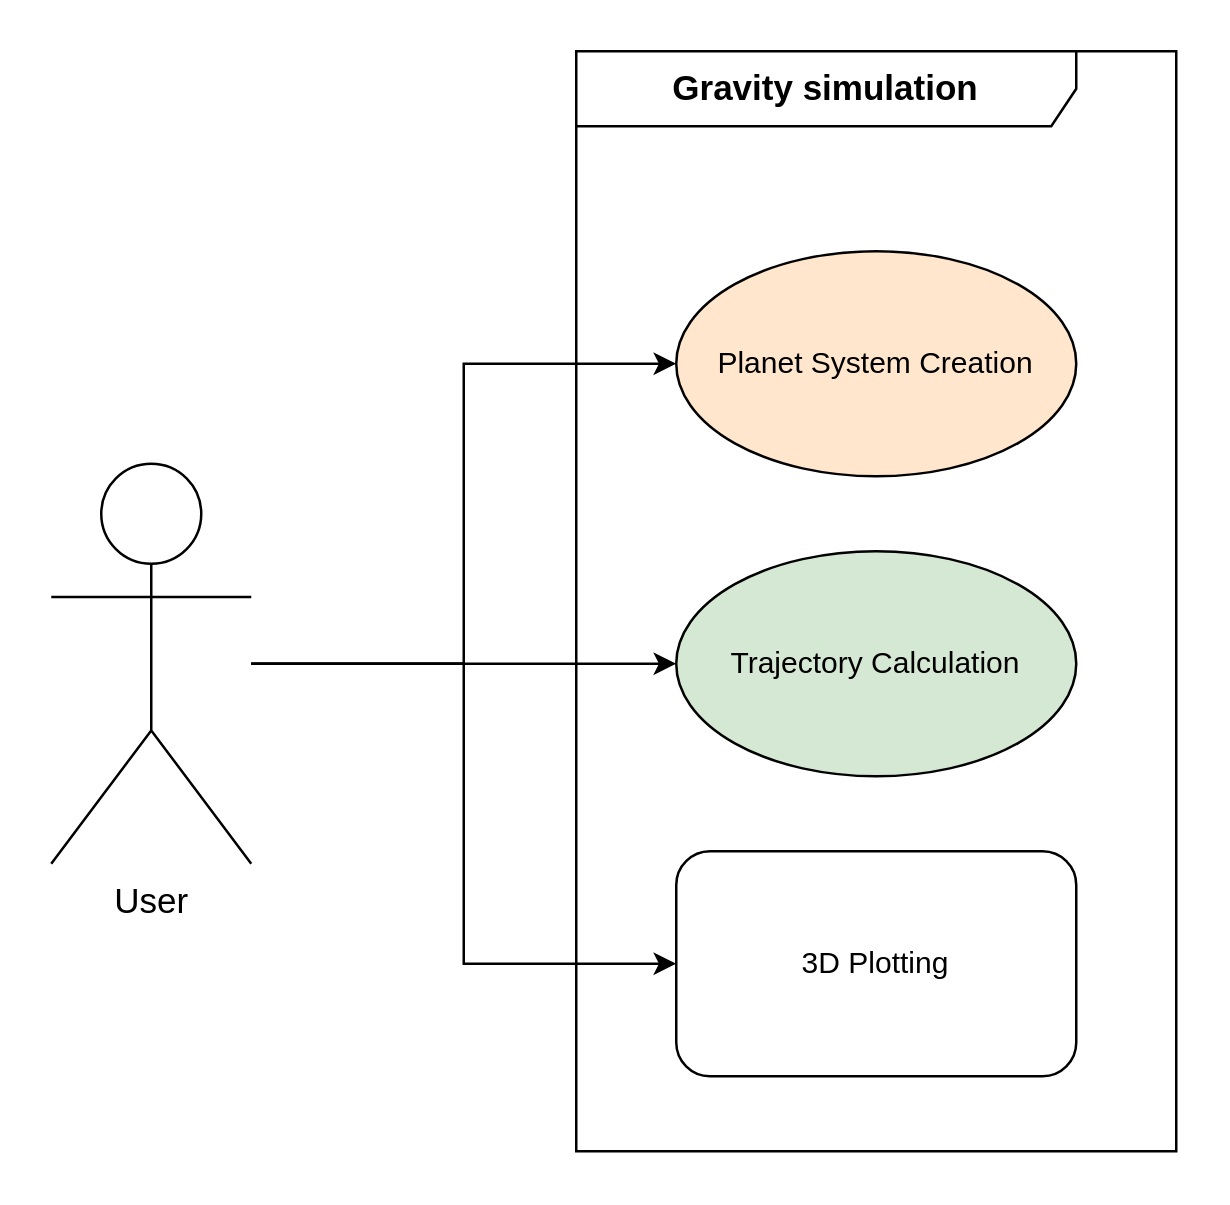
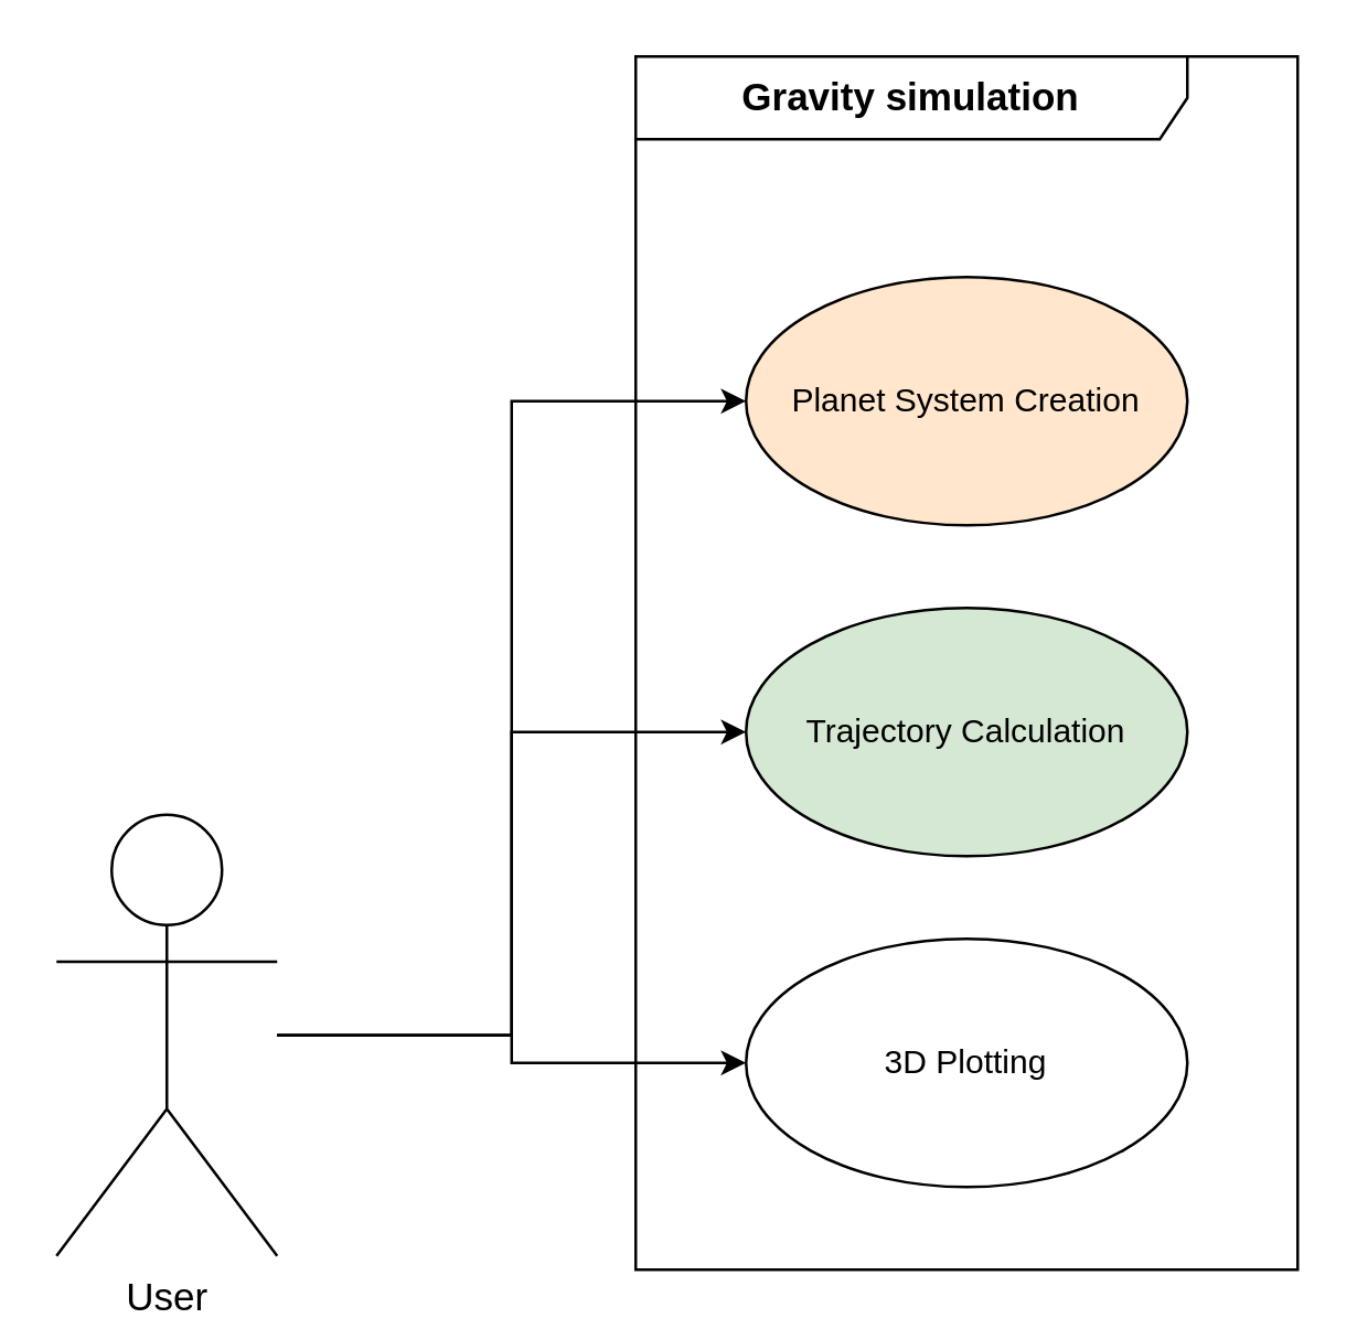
- <mxCell id="9" value="&lt;div style=&quot;font-size: 14px&quot;&gt;User&lt;/div&gt;" style="shape=umlActor;verticalLabelPosition=bottom;verticalAlign=top;html=1;strokeColor=#000000;" vertex="1" parent="1"><mxGeometry x="20" y="185" width="80" height="160" as="geometry" /></mxCell>
+ <mxCell id="9" value="&lt;div style=&quot;font-size: 14px&quot;&gt;User&lt;/div&gt;" style="shape=umlActor;verticalLabelPosition=bottom;verticalAlign=top;html=1;strokeColor=#000000;" vertex="1" parent="1"><mxGeometry x="20" y="295" width="80" height="160" as="geometry" /></mxCell>
- <mxCell id="5" value="3D Plotting" style="whiteSpace=wrap;html=1;strokeColor=#000000;rounded=1;" vertex="1" parent="1"><mxGeometry x="270" y="340" width="160" height="90" as="geometry" /></mxCell>
+ <mxCell id="5" value="3D Plotting" style="ellipse;whiteSpace=wrap;html=1;strokeColor=#000000;" vertex="1" parent="1"><mxGeometry x="270" y="340" width="160" height="90" as="geometry" /></mxCell>
